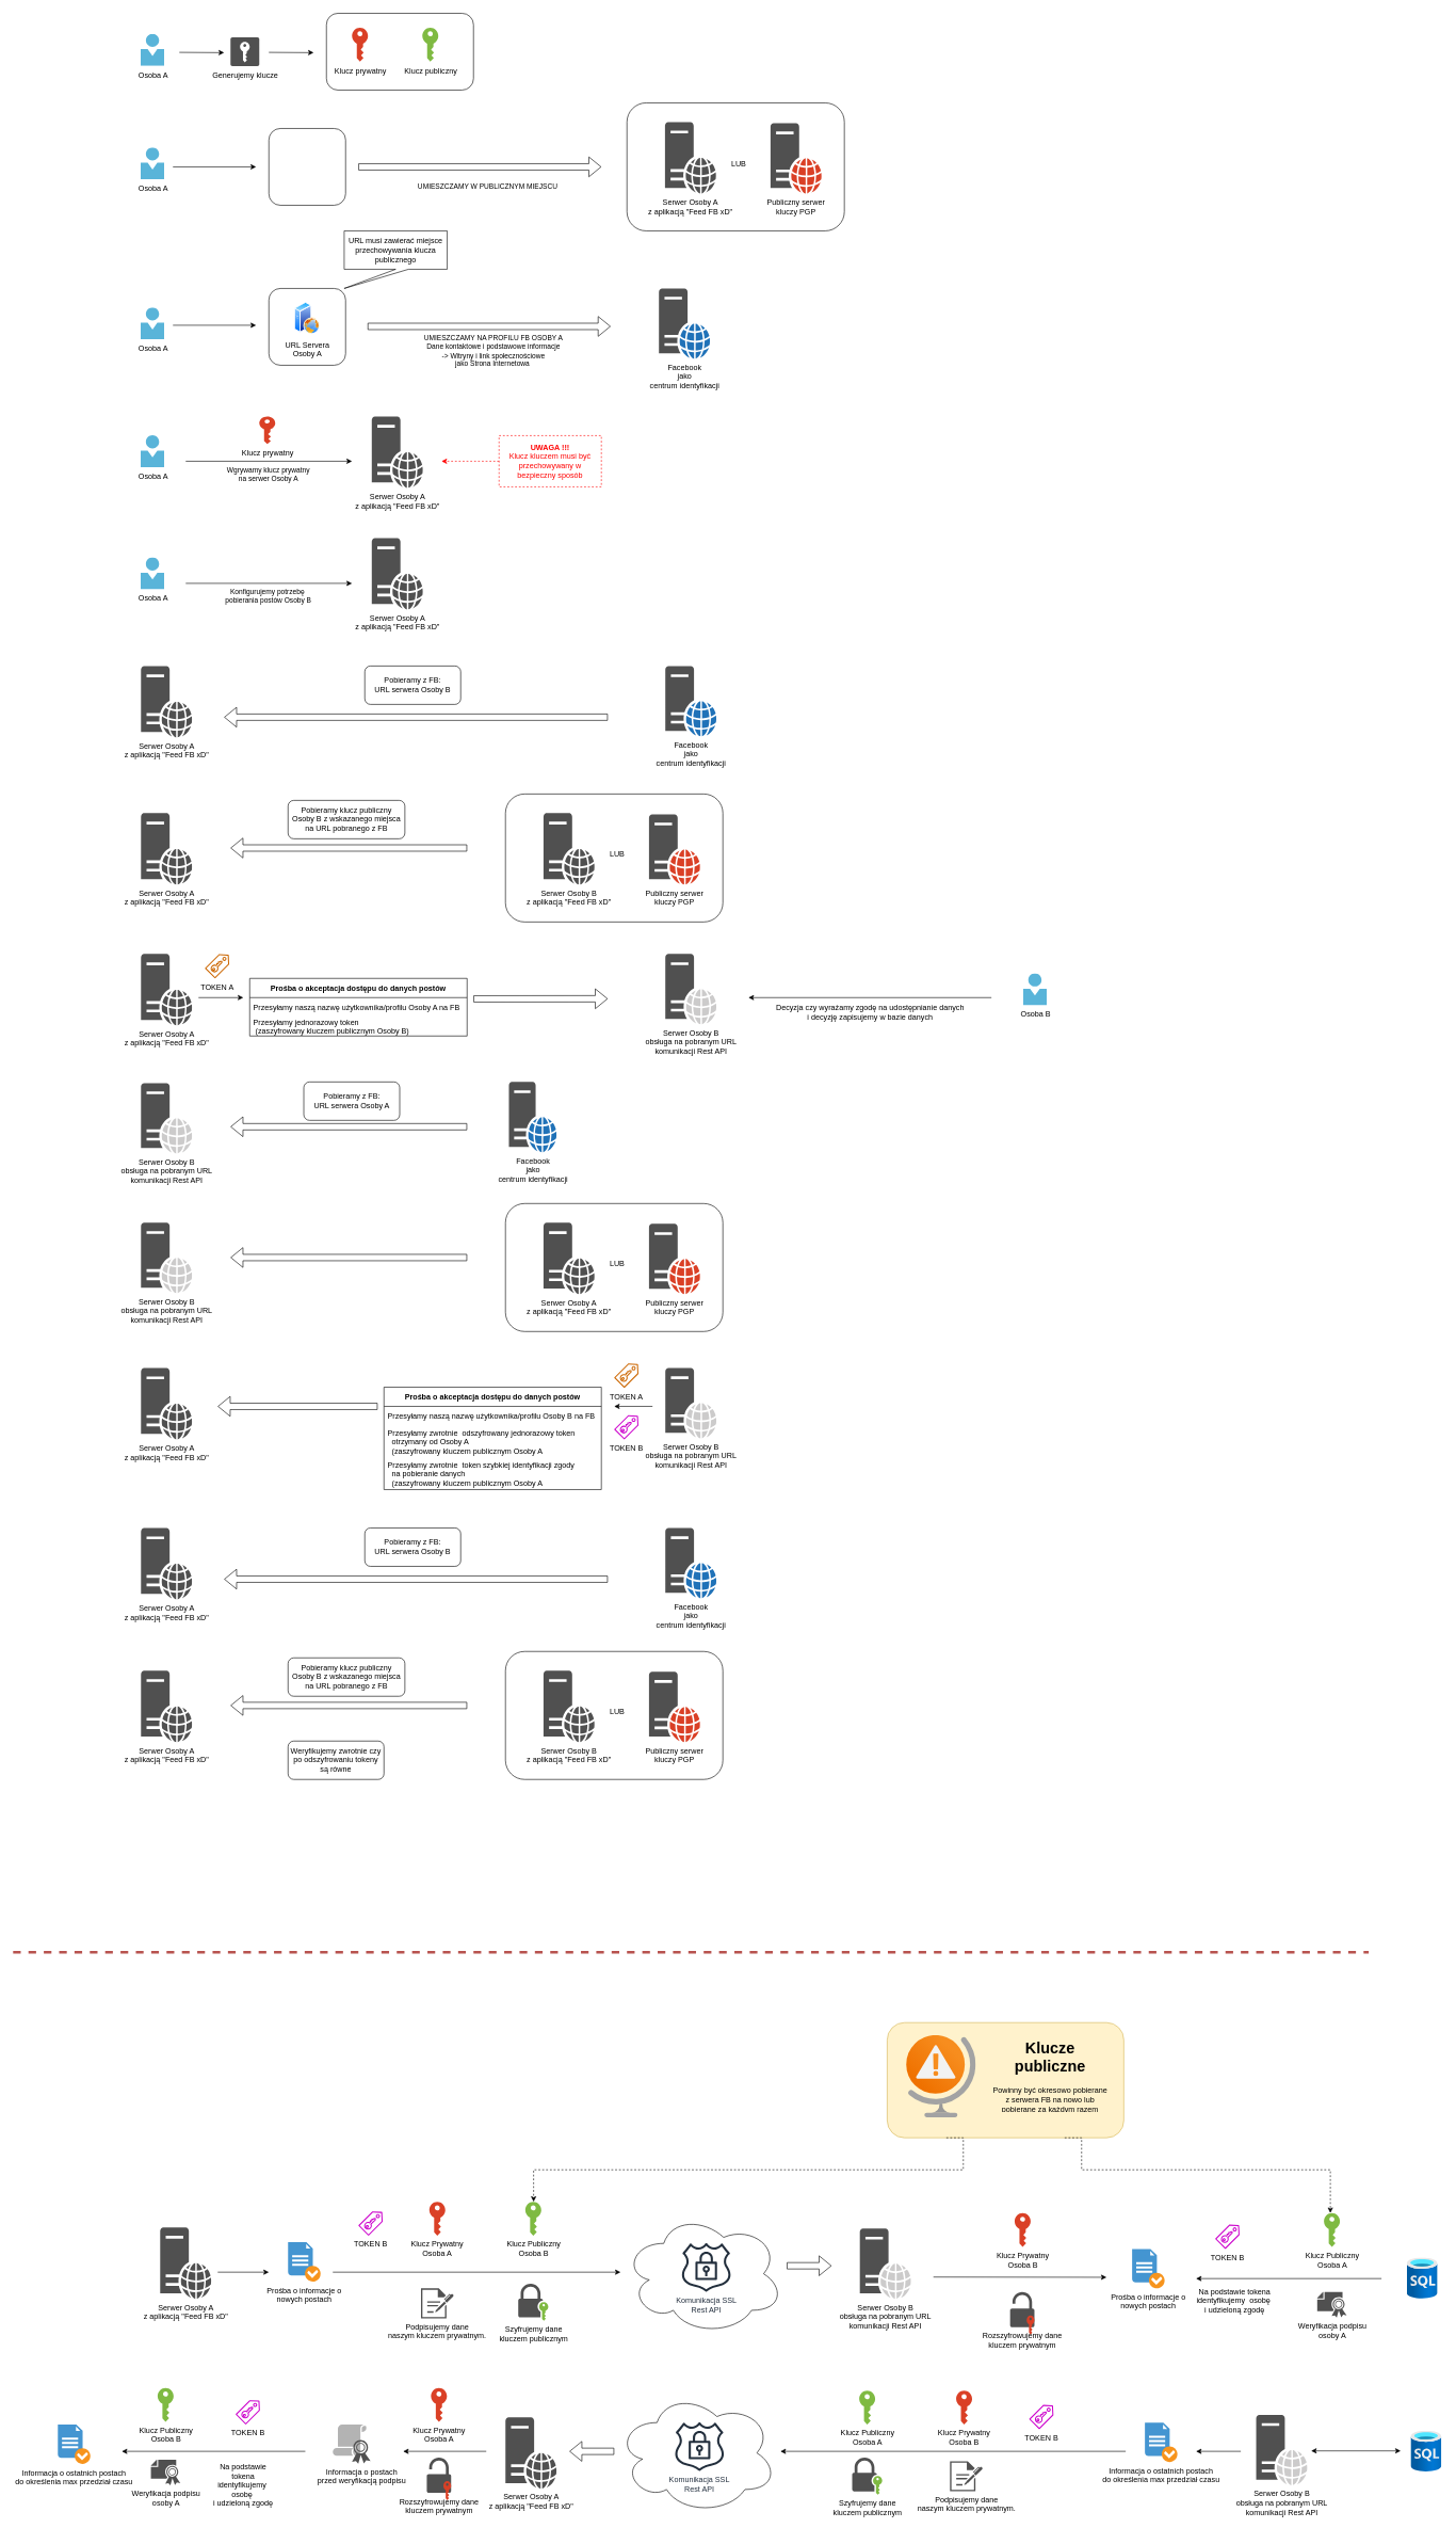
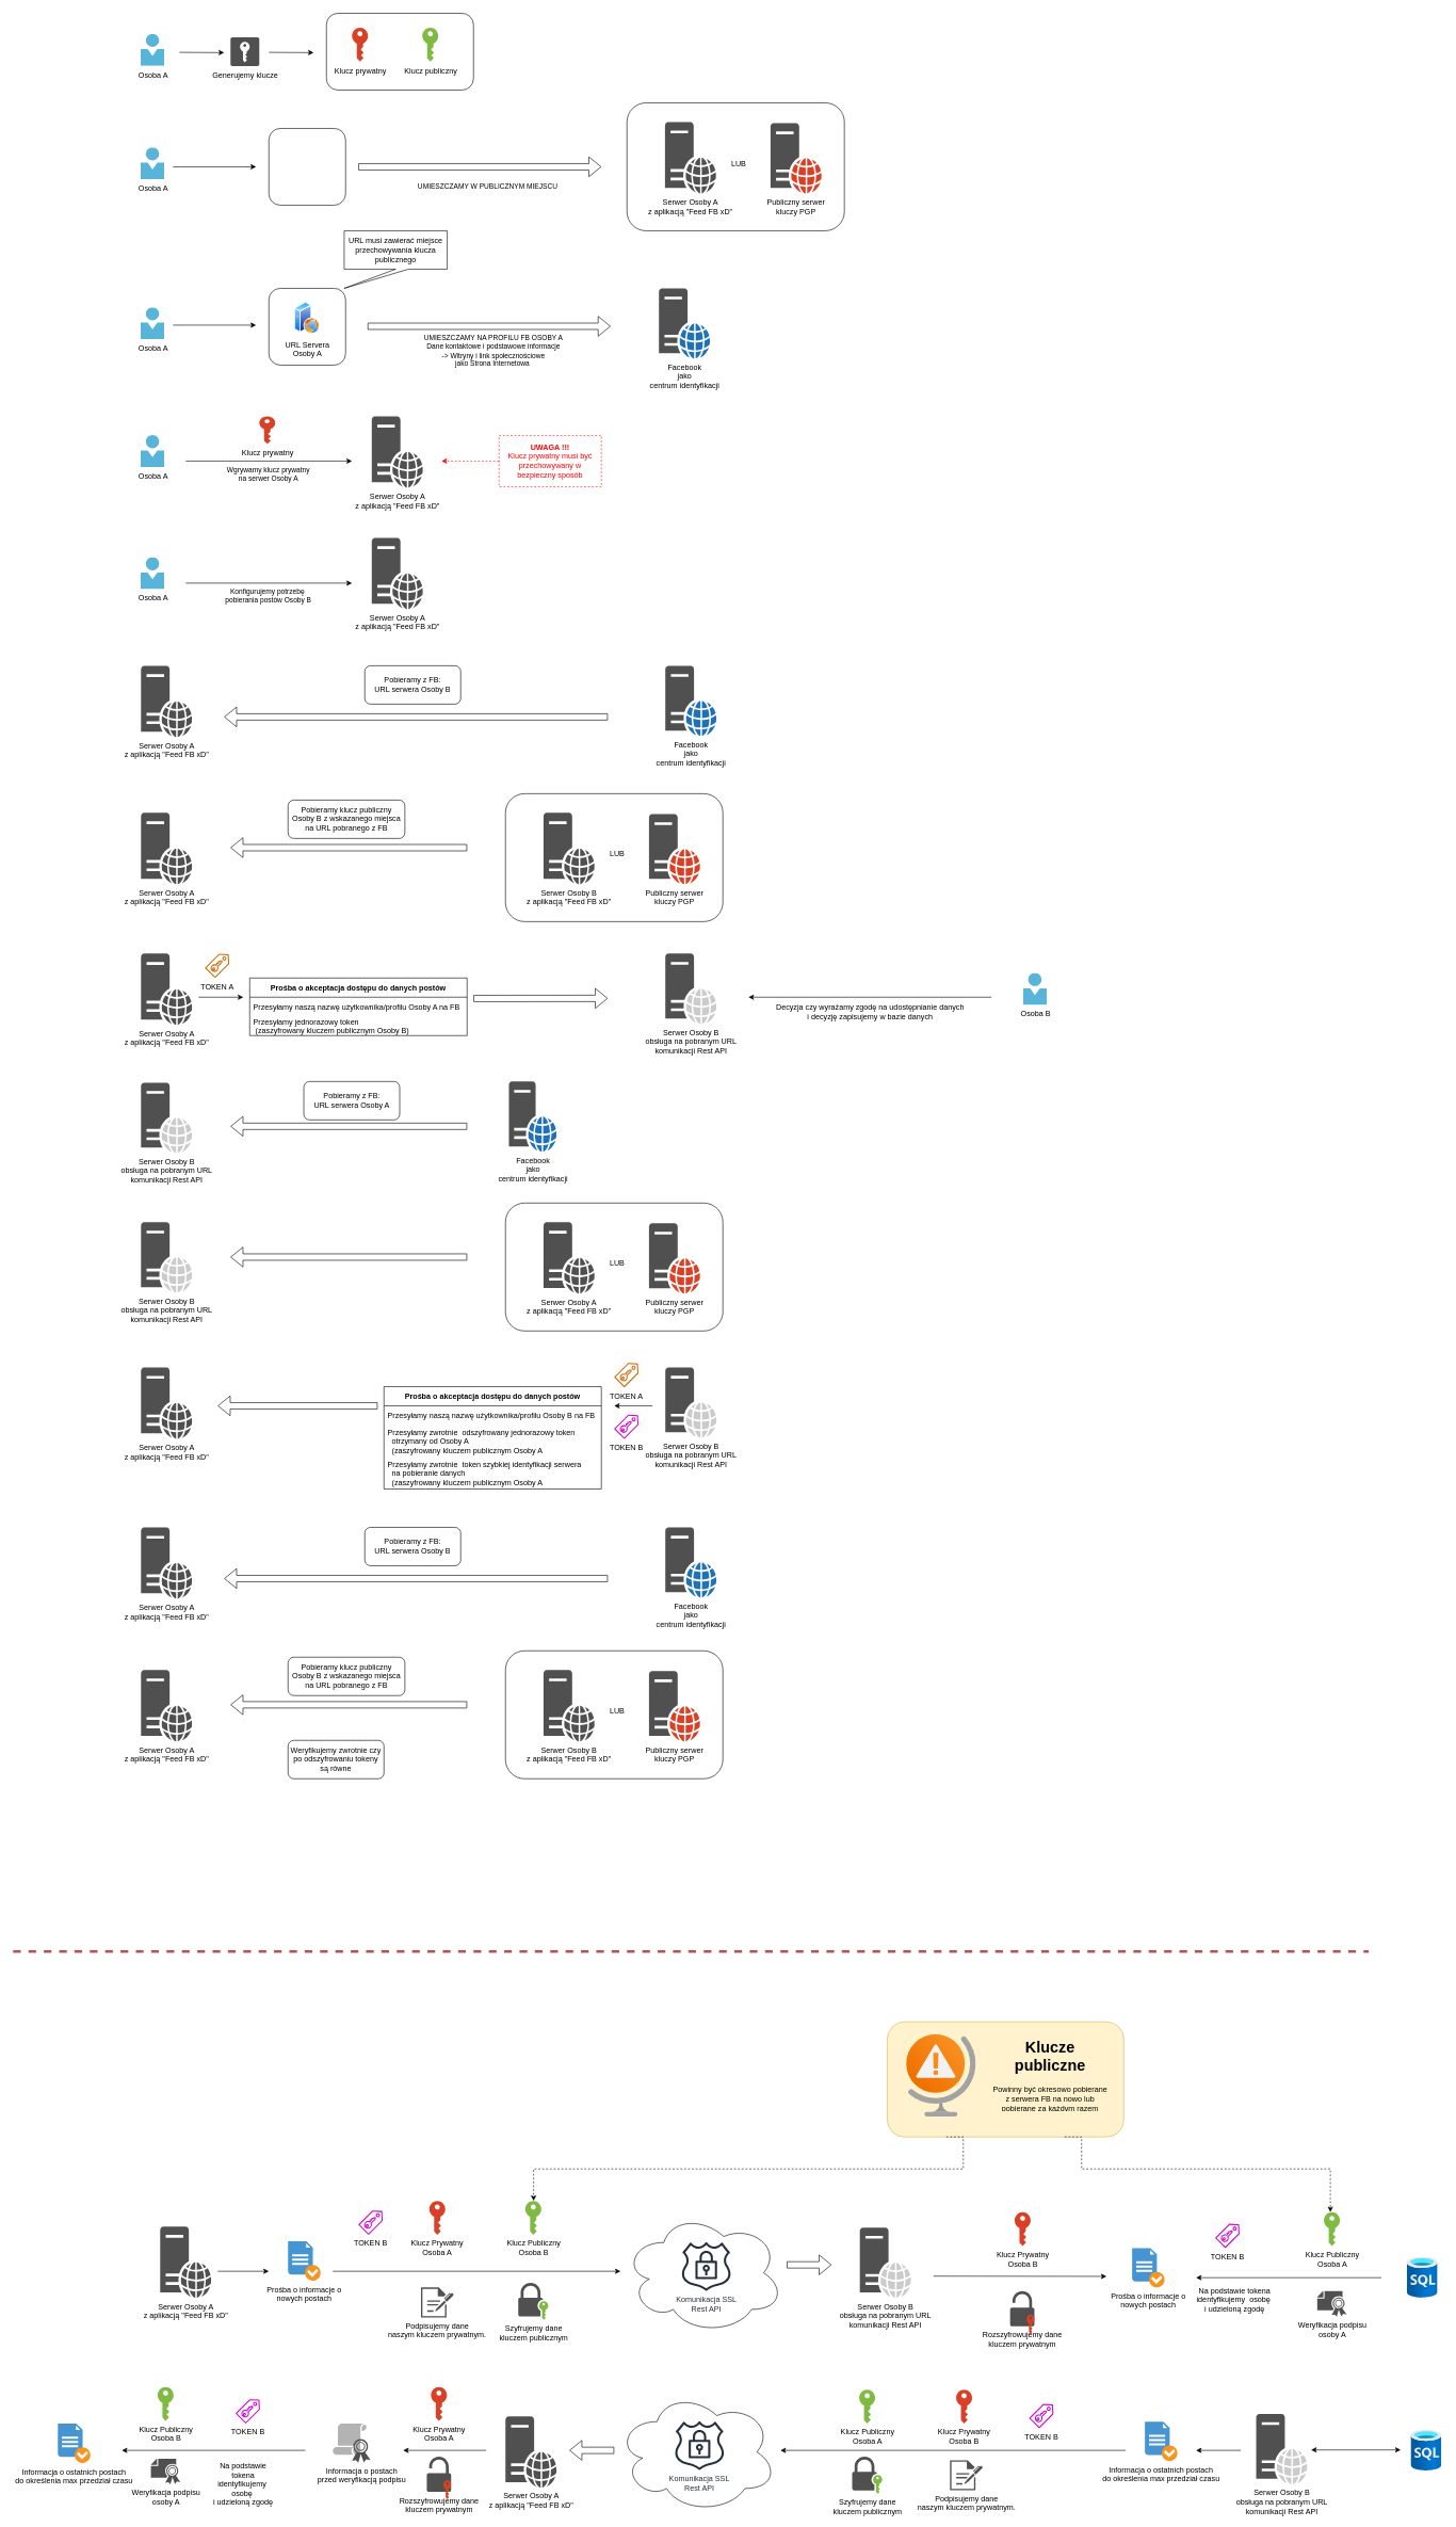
- <mxCell id="109" value="&lt;b&gt;UWAGA !!!&lt;/b&gt;&lt;br&gt;Klucz kluczem musi być przechowywany w bezpieczny sposób" style="rounded=0;whiteSpace=wrap;html=1;dashed=1;strokeColor=#FF0000;fontColor=#FF0000;" vertex="1" parent="101"><mxGeometry x="560" y="30" width="160" height="80" as="geometry" /></mxCell>
+ <mxCell id="109" value="&lt;b&gt;UWAGA !!!&lt;/b&gt;&lt;br&gt;Klucz prywatny musi być przechowywany w bezpieczny sposób" style="rounded=0;whiteSpace=wrap;html=1;dashed=1;strokeColor=#FF0000;fontColor=#FF0000;" vertex="1" parent="101"><mxGeometry x="560" y="30" width="160" height="80" as="geometry" /></mxCell>
- <mxCell id="140" value="Przesyłamy zwrotnie  token szybkiej identyfikacji zgody&#10;  na pobieranie danych&#10;  (zaszyfrowany kluczem publicznym Osoby A" style="text;strokeColor=none;fillColor=none;align=left;verticalAlign=middle;spacingLeft=4;spacingRight=4;overflow=hidden;points=[[0,0.5],[1,0.5]];portConstraint=eastwest;rotatable=0;" parent="137" vertex="1"><mxGeometry y="110" width="340" height="50" as="geometry" /></mxCell>
+ <mxCell id="140" value="Przesyłamy zwrotnie  token szybkiej identyfikacji serwera&#10;  na pobieranie danych&#10;  (zaszyfrowany kluczem publicznym Osoby A" style="text;strokeColor=none;fillColor=none;align=left;verticalAlign=middle;spacingLeft=4;spacingRight=4;overflow=hidden;points=[[0,0.5],[1,0.5]];portConstraint=eastwest;rotatable=0;" parent="137" vertex="1"><mxGeometry y="110" width="340" height="50" as="geometry" /></mxCell>
